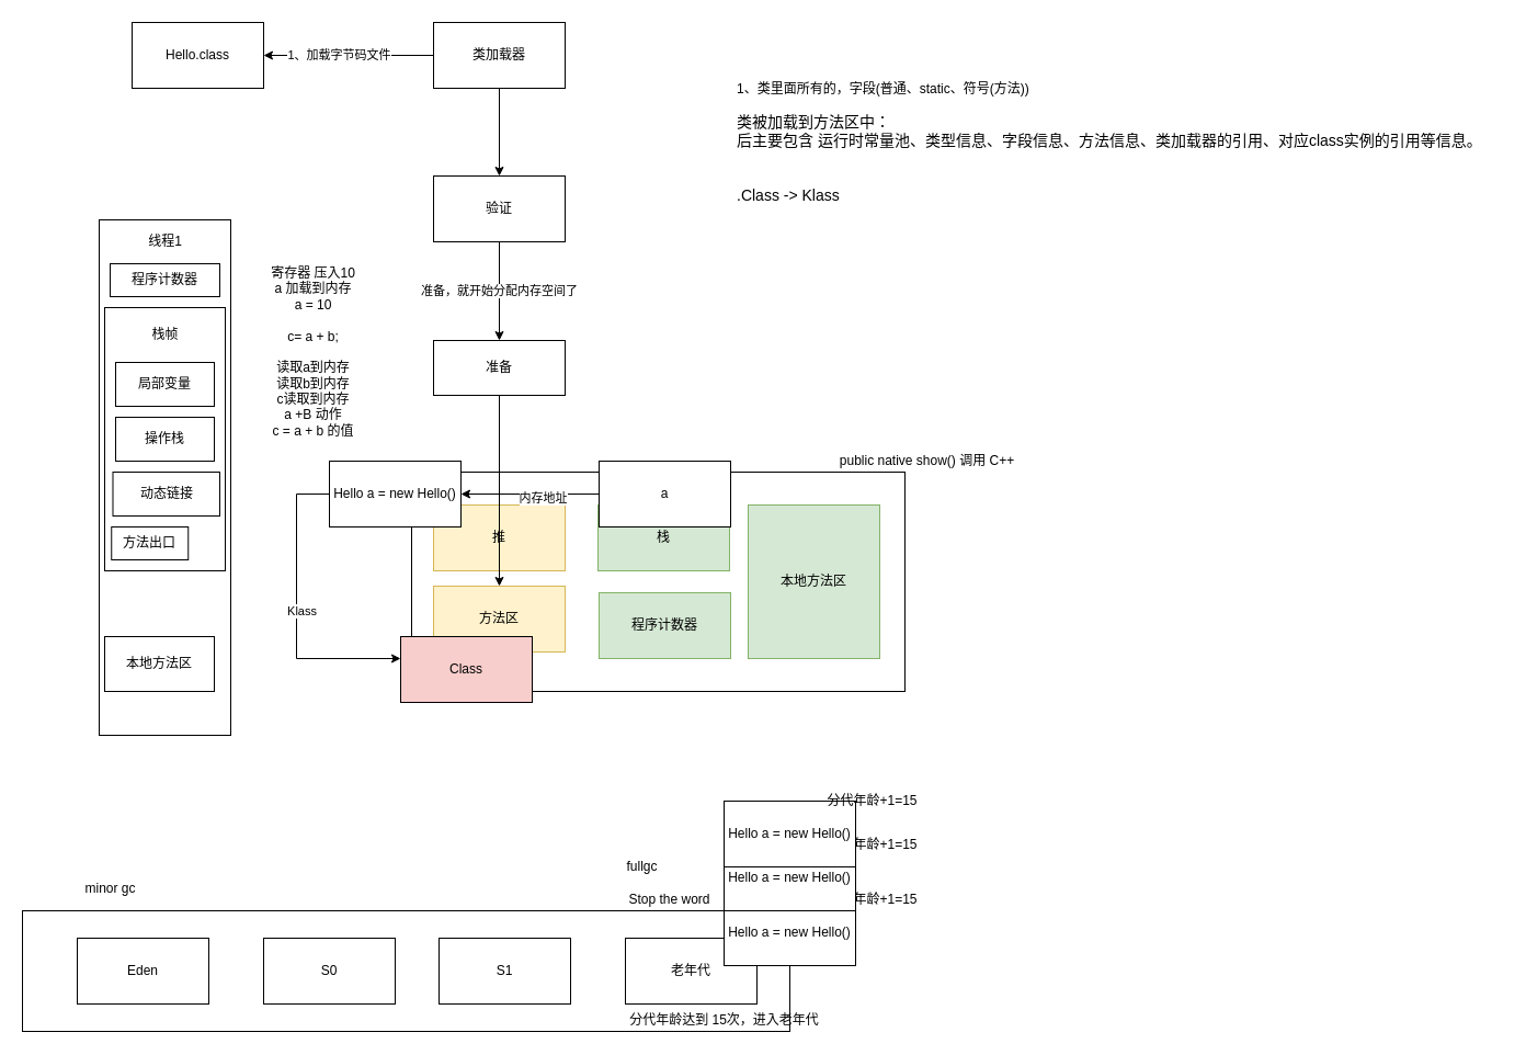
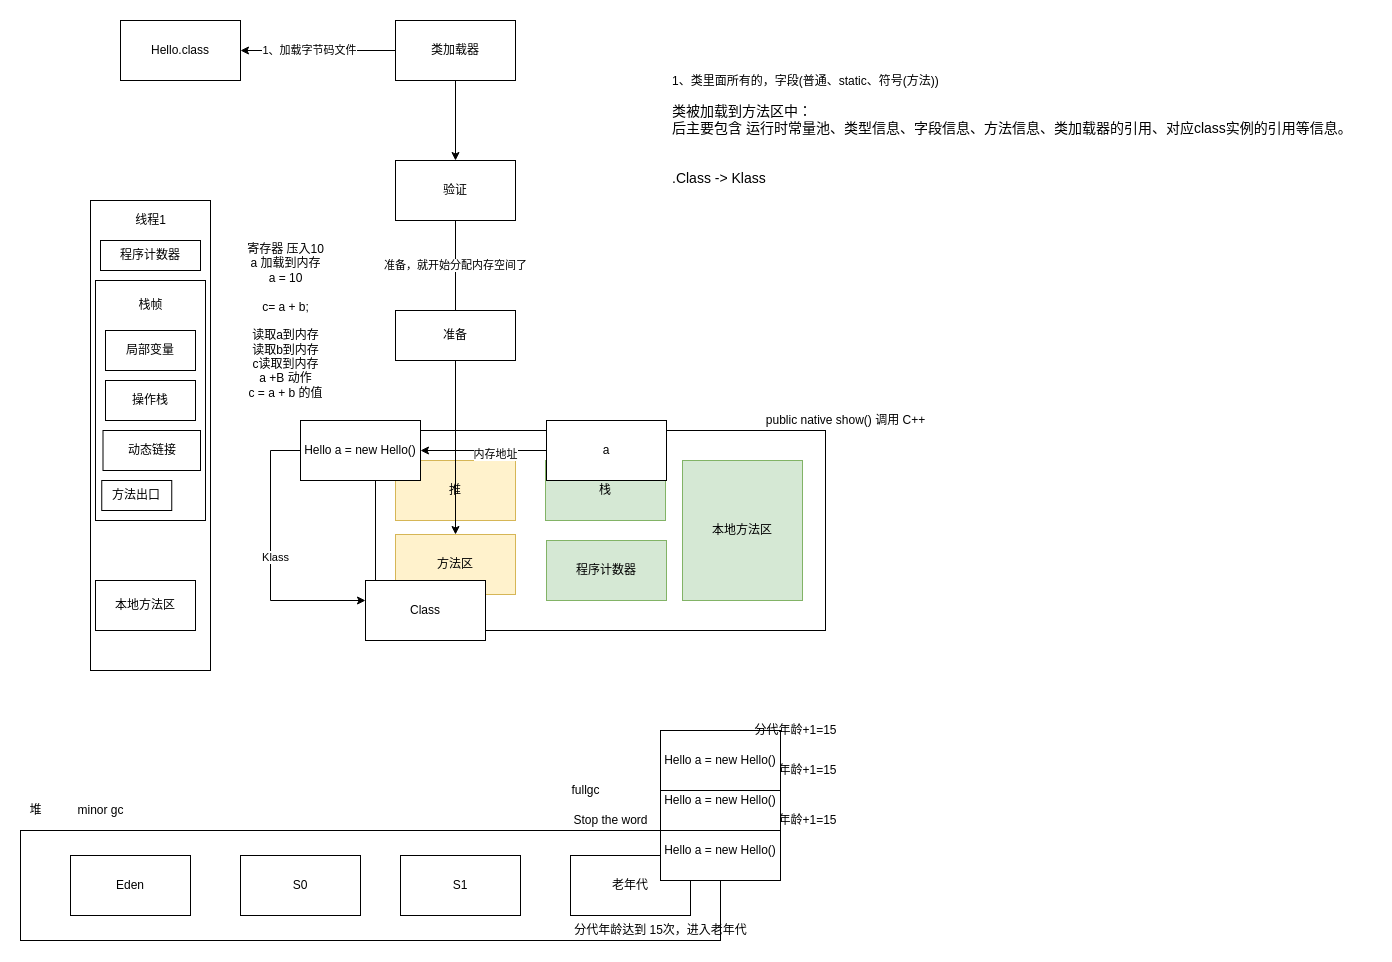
- <mxCell id="7" value="准备，就开始分配内存空间了" style="edgeStyle=orthogonalEdgeStyle;rounded=0;orthogonalLoop=1;jettySize=auto;html=1;exitX=0.5;exitY=1;exitDx=0;exitDy=0;entryX=0.5;entryY=0;entryDx=0;entryDy=0;" edge="1" parent="1" source="8" target="19"><mxGeometry relative="1" as="geometry" /></mxCell>
+ <mxCell id="7" value="准备，就开始分配内存空间了" style="edgeStyle=orthogonalEdgeStyle;rounded=0;orthogonalLoop=1;jettySize=auto;html=1;exitX=0.5;exitY=1;exitDx=0;exitDy=0;entryX=0.5;entryY=0;entryDx=0;entryDy=0;endArrow=none;" edge="1" parent="1" source="8" target="19"><mxGeometry relative="1" as="geometry" /></mxCell>
- <mxCell id="17" value="Class" style="rounded=0;whiteSpace=wrap;html=1;fillColor=#f8cecc;" vertex="1" parent="9"><mxGeometry x="-10" y="150" width="120" height="60" as="geometry" /></mxCell>
+ <mxCell id="17" value="Class" style="rounded=0;whiteSpace=wrap;html=1;" vertex="1" parent="9"><mxGeometry x="-10" y="150" width="120" height="60" as="geometry" /></mxCell>
+ <mxCell id="39" value="堆" style="text;html=1;align=center;verticalAlign=middle;resizable=0;points=[];autosize=1;" vertex="1" parent="1"><mxGeometry x="20" y="800" width="30" height="20" as="geometry" /></mxCell>
